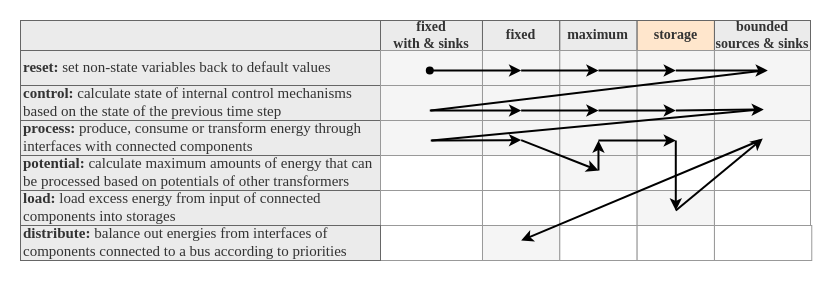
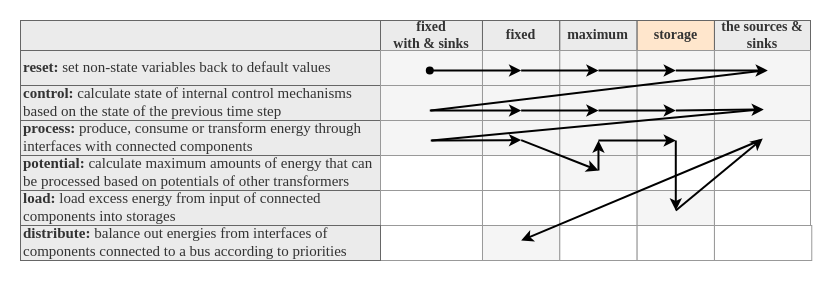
- <mxCell id="12" value="bounded sources &amp;amp; sinks" style="rounded=0;whiteSpace=wrap;html=1;shadow=0;glass=0;sketch=0;strokeColor=#666666;fontColor=#333333;fontStyle=1;fillColor=#ebebeb;fontFamily=Times New Roman;fontSize=14;" vertex="1" parent="7"><mxGeometry x="463.95" width="96.05" height="30" as="geometry" /></mxCell>
+ <mxCell id="12" value="the sources &amp;amp; sinks" style="rounded=0;whiteSpace=wrap;html=1;shadow=0;glass=0;sketch=0;strokeColor=#666666;fontColor=#333333;fontStyle=1;fillColor=#ebebeb;fontFamily=Times New Roman;fontSize=14;" vertex="1" parent="7"><mxGeometry x="463.95" width="96.05" height="30" as="geometry" /></mxCell>
